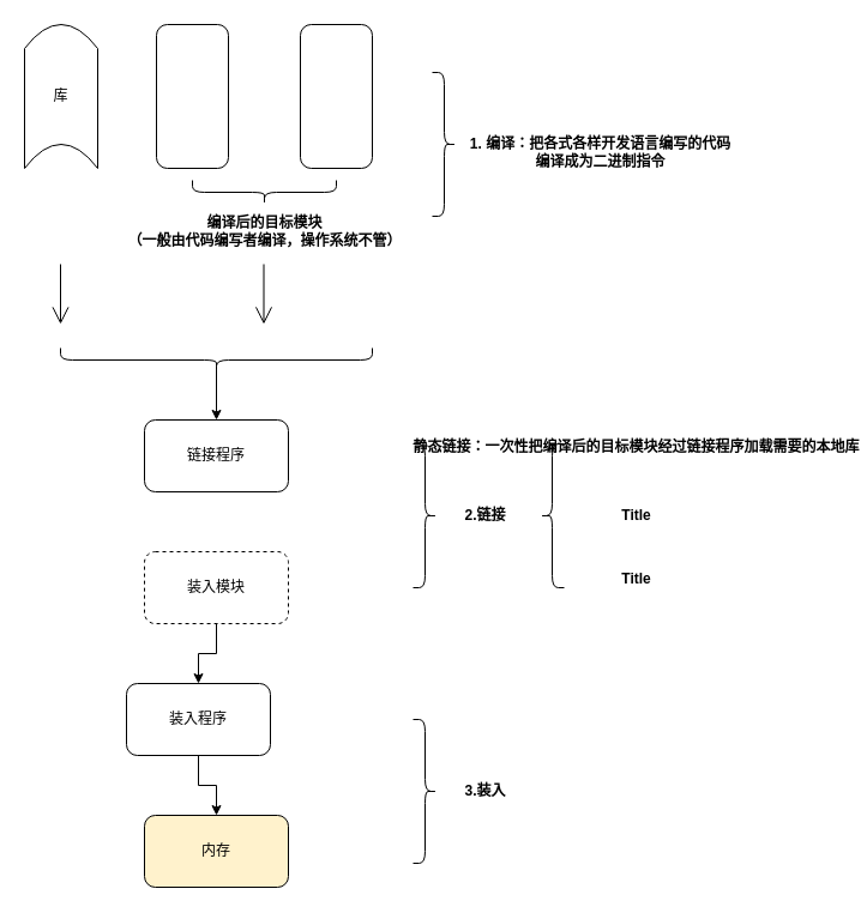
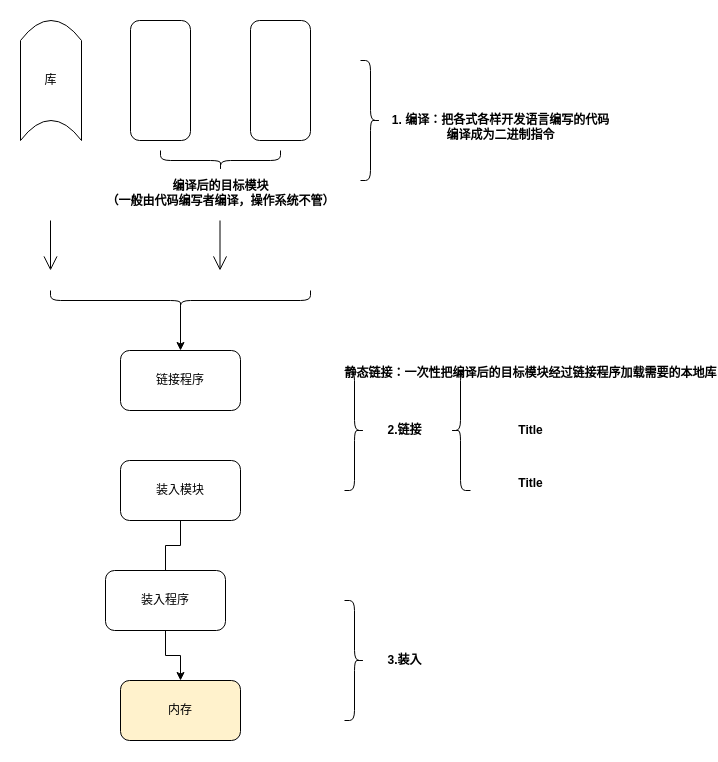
- <mxCell id="15" value="装入模块" style="rounded=1;whiteSpace=wrap;html=1;dashed=1;" vertex="1" parent="1"><mxGeometry x="120" y="460" width="120" height="60" as="geometry" /></mxCell>
+ <mxCell id="15" value="装入模块" style="rounded=1;whiteSpace=wrap;html=1;" vertex="1" parent="1"><mxGeometry x="120" y="460" width="120" height="60" as="geometry" /></mxCell>
- <mxCell id="14" style="edgeStyle=orthogonalEdgeStyle;rounded=0;orthogonalLoop=1;jettySize=auto;html=1;exitX=0.5;exitY=1;exitDx=0;exitDy=0;entryX=0.5;entryY=0;entryDx=0;entryDy=0;" edge="1" parent="1" source="15" target="19"><mxGeometry relative="1" as="geometry" /></mxCell>
+ <mxCell id="14" style="edgeStyle=orthogonalEdgeStyle;rounded=0;orthogonalLoop=1;jettySize=auto;html=1;exitX=0.5;exitY=1;exitDx=0;exitDy=0;entryX=0.5;entryY=0;entryDx=0;entryDy=0;endArrow=none;" edge="1" parent="1" source="15" target="19"><mxGeometry relative="1" as="geometry" /></mxCell>
